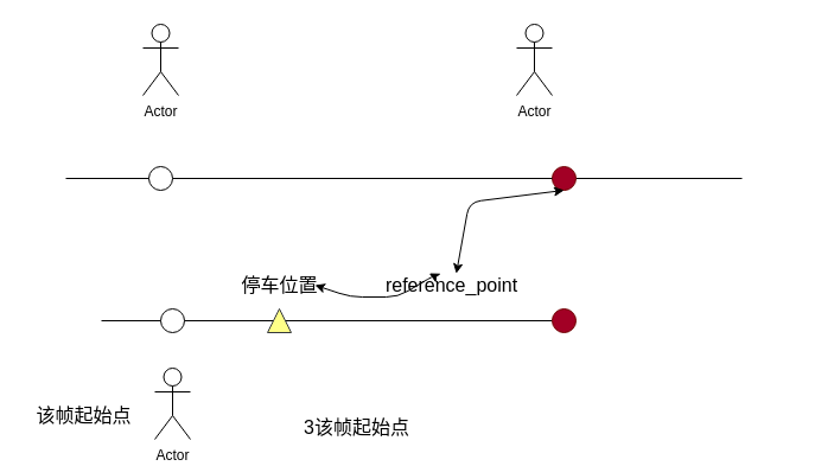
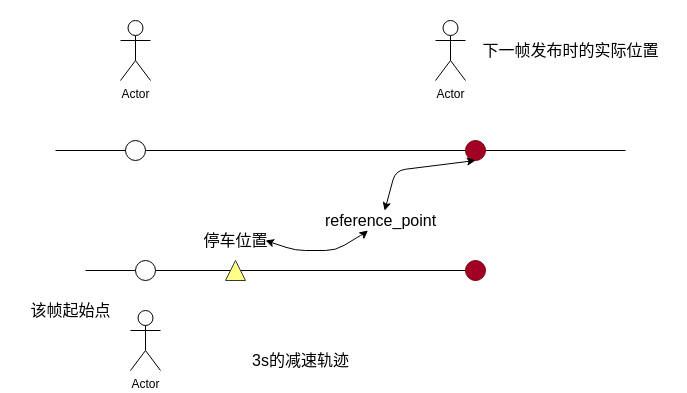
+ <mxCell id="22" value="&lt;span style=&quot;font-size: 16px&quot;&gt;下一帧发布时的实际位置&lt;/span&gt;" style="text;html=1;resizable=0;autosize=1;align=center;verticalAlign=middle;points=[];fillColor=none;strokeColor=none;rounded=0;" vertex="1" parent="1"><mxGeometry x="475" y="40" width="190" height="20" as="geometry" /></mxCell>
- <mxCell id="18" value="&lt;span style=&quot;font-size: 16px&quot;&gt;reference_point&lt;/span&gt;" style="text;html=1;resizable=0;autosize=1;align=center;verticalAlign=middle;points=[];fillColor=none;strokeColor=none;rounded=0;" vertex="1" parent="1"><mxGeometry x="315" y="230" width="130" height="20" as="geometry" /></mxCell>
+ <mxCell id="18" value="&lt;span style=&quot;font-size: 16px&quot;&gt;reference_point&lt;/span&gt;" style="text;html=1;resizable=0;autosize=1;align=center;verticalAlign=middle;points=[];fillColor=none;strokeColor=none;rounded=0;" vertex="1" parent="1"><mxGeometry x="315" y="210" width="130" height="20" as="geometry" /></mxCell>
- <mxCell id="21" value="&lt;span style=&quot;font-size: 16px&quot;&gt;该帧起始点&lt;/span&gt;" style="text;html=1;resizable=0;autosize=1;align=center;verticalAlign=middle;points=[];fillColor=none;strokeColor=none;rounded=0;" vertex="1" parent="1"><mxGeometry x="20" y="340" width="100" height="20" as="geometry" /></mxCell>
+ <mxCell id="21" value="&lt;span style=&quot;font-size: 16px&quot;&gt;该帧起始点&lt;/span&gt;" style="text;html=1;resizable=0;autosize=1;align=center;verticalAlign=middle;points=[];fillColor=none;strokeColor=none;rounded=0;" vertex="1" parent="1"><mxGeometry x="20" y="300" width="100" height="20" as="geometry" /></mxCell>
- <mxCell id="16" value="&lt;font style=&quot;font-size: 16px&quot;&gt;3该帧起始点&lt;/font&gt;" style="text;html=1;resizable=0;autosize=1;align=center;verticalAlign=middle;points=[];fillColor=none;strokeColor=none;rounded=0;" vertex="1" parent="1"><mxGeometry x="245" y="350" width="110" height="20" as="geometry" /></mxCell>
+ <mxCell id="16" value="&lt;font style=&quot;font-size: 16px&quot;&gt;3s的减速轨迹&lt;/font&gt;" style="text;html=1;resizable=0;autosize=1;align=center;verticalAlign=middle;points=[];fillColor=none;strokeColor=none;rounded=0;" vertex="1" parent="1"><mxGeometry x="245" y="350" width="110" height="20" as="geometry" /></mxCell>
